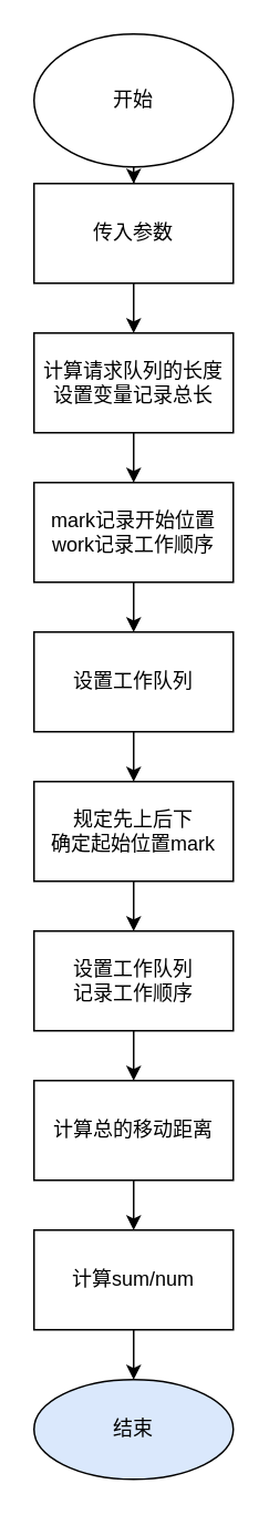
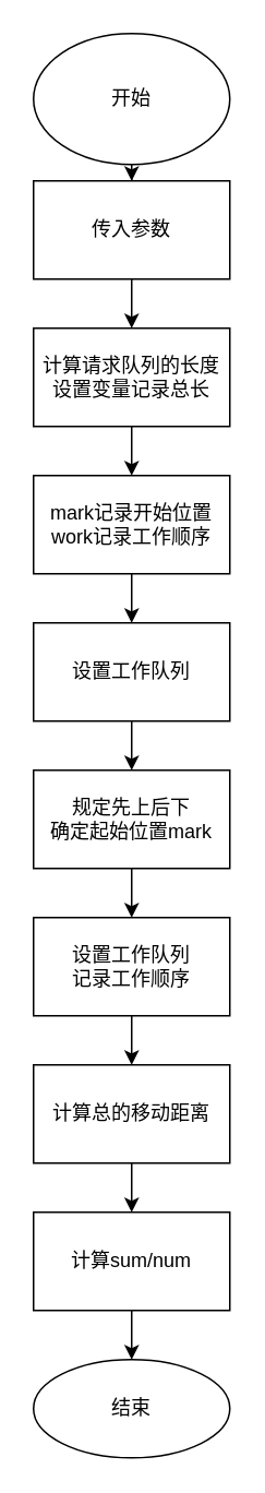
- <mxCell id="20" value="结束" style="ellipse;whiteSpace=wrap;html=1;rounded=0;fillColor=#dae8fc;" vertex="1" parent="1"><mxGeometry x="20" y="830" width="120" height="60" as="geometry" /></mxCell>
+ <mxCell id="20" value="结束" style="ellipse;whiteSpace=wrap;html=1;rounded=0;" vertex="1" parent="1"><mxGeometry x="20" y="830" width="120" height="60" as="geometry" /></mxCell>
